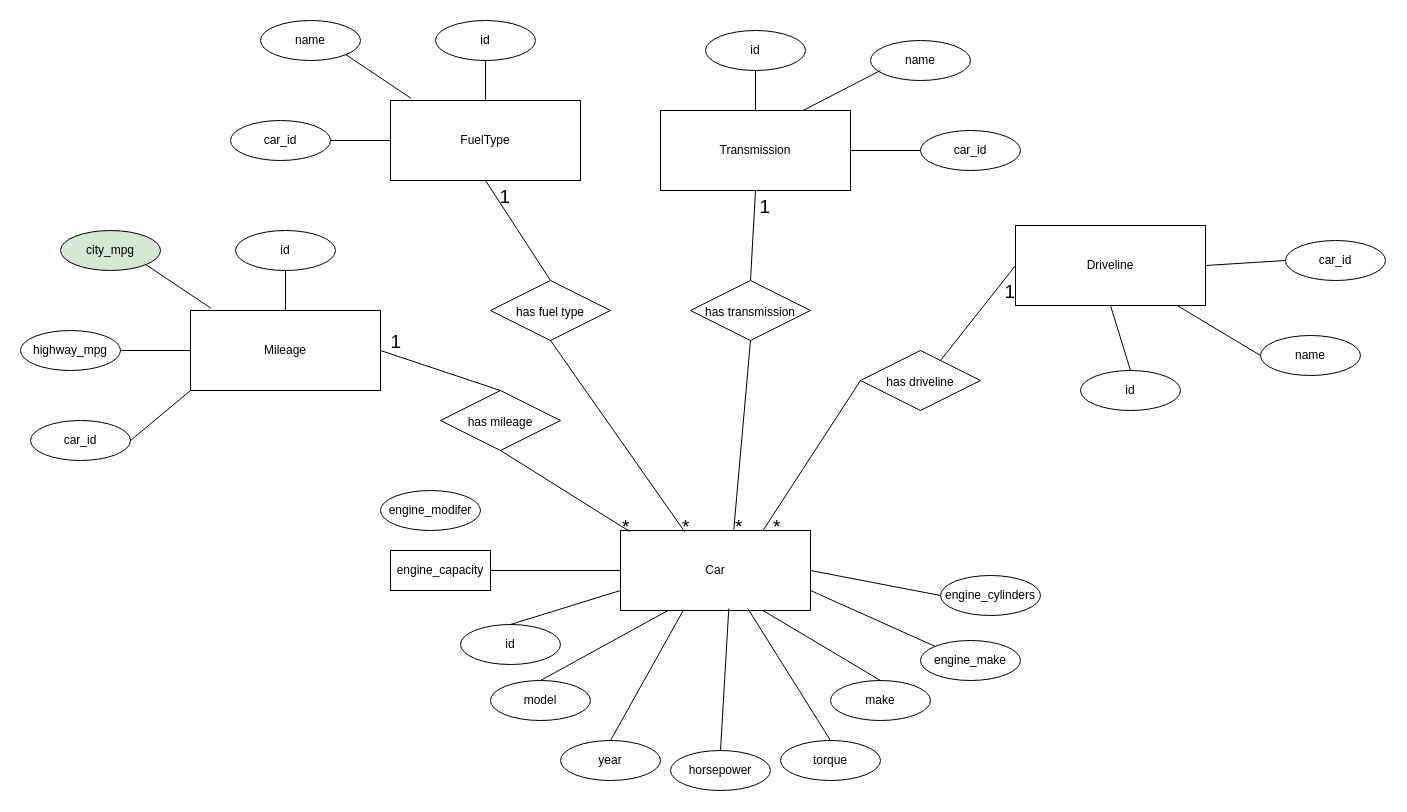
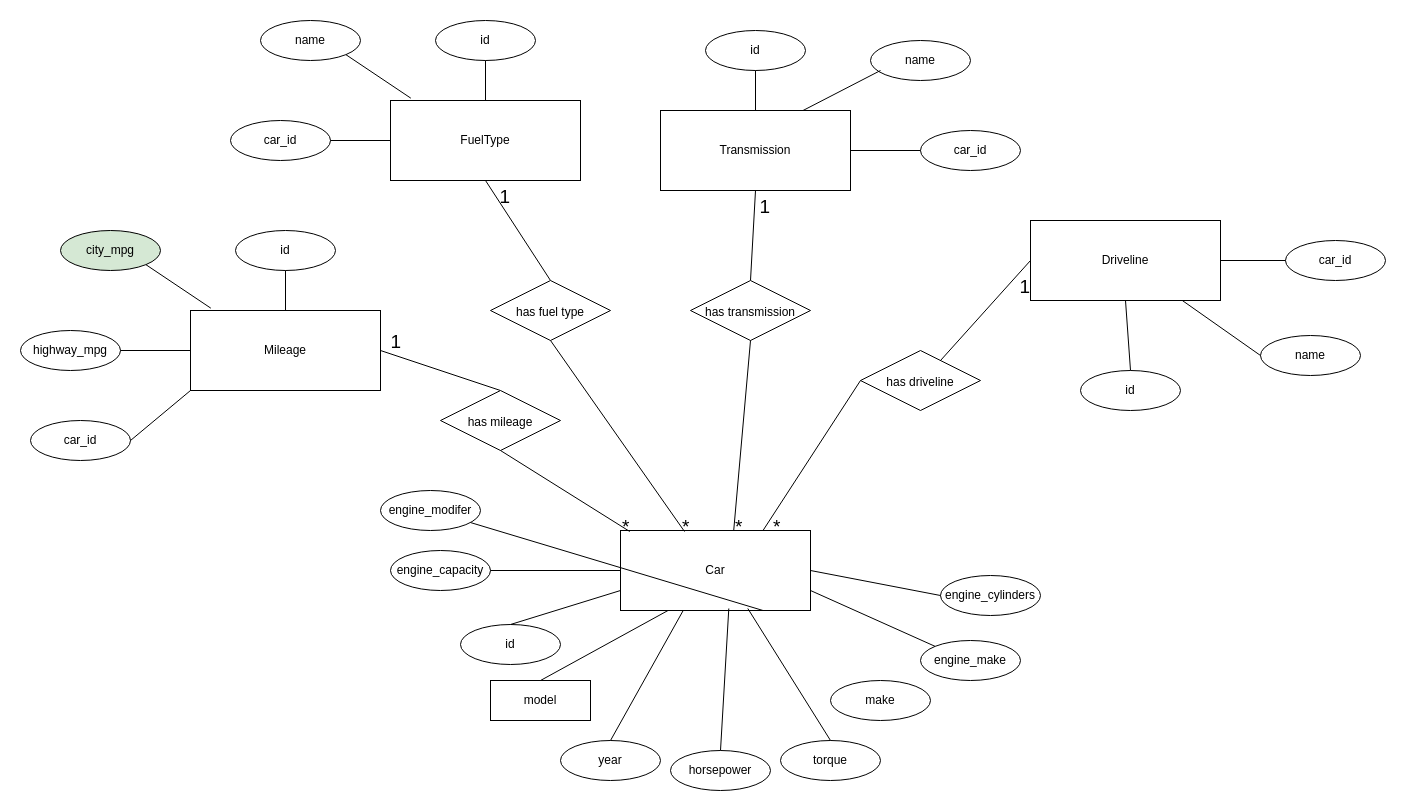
- <mxCell id="22" value="Driveline" style="whiteSpace=wrap;html=1;align=center;" parent="1" vertex="1"><mxGeometry x="1015" y="225" width="190" height="80" as="geometry" /></mxCell>
+ <mxCell id="22" value="Driveline" style="whiteSpace=wrap;html=1;align=center;" parent="1" vertex="1"><mxGeometry x="1030" y="220" width="190" height="80" as="geometry" /></mxCell>
- <mxCell id="17" value="engine_capacity" style="whiteSpace=wrap;html=1;align=center;rounded=0;" parent="1" vertex="1"><mxGeometry x="390" y="550" width="100" height="40" as="geometry" /></mxCell>
+ <mxCell id="17" value="engine_capacity" style="ellipse;whiteSpace=wrap;html=1;align=center;" parent="1" vertex="1"><mxGeometry x="390" y="550" width="100" height="40" as="geometry" /></mxCell>
- <mxCell id="14" value="" style="endArrow=none;html=1;rounded=0;exitX=0.75;exitY=1;exitDx=0;exitDy=0;entryX=0.5;entryY=0;entryDx=0;entryDy=0;" parent="1" source="2" target="13" edge="1"><mxGeometry relative="1" as="geometry"><mxPoint x="820" y="604" as="sourcePoint" /><mxPoint x="950" y="683.5" as="targetPoint" /></mxGeometry></mxCell>
+ <mxCell id="14" value="" style="endArrow=none;html=1;rounded=0;exitX=0.75;exitY=1;exitDx=0;exitDy=0;" parent="1" source="2" target="21" edge="1"><mxGeometry relative="1" as="geometry"><mxPoint x="820" y="604" as="sourcePoint" /><mxPoint x="950" y="683.5" as="targetPoint" /></mxGeometry></mxCell>
- <mxCell id="11" value="model" style="ellipse;whiteSpace=wrap;html=1;align=center;" parent="1" vertex="1"><mxGeometry x="490" y="680" width="100" height="40" as="geometry" /></mxCell>
+ <mxCell id="11" value="model" style="whiteSpace=wrap;html=1;align=center;rounded=0;" parent="1" vertex="1"><mxGeometry x="490" y="680" width="100" height="40" as="geometry" /></mxCell>
